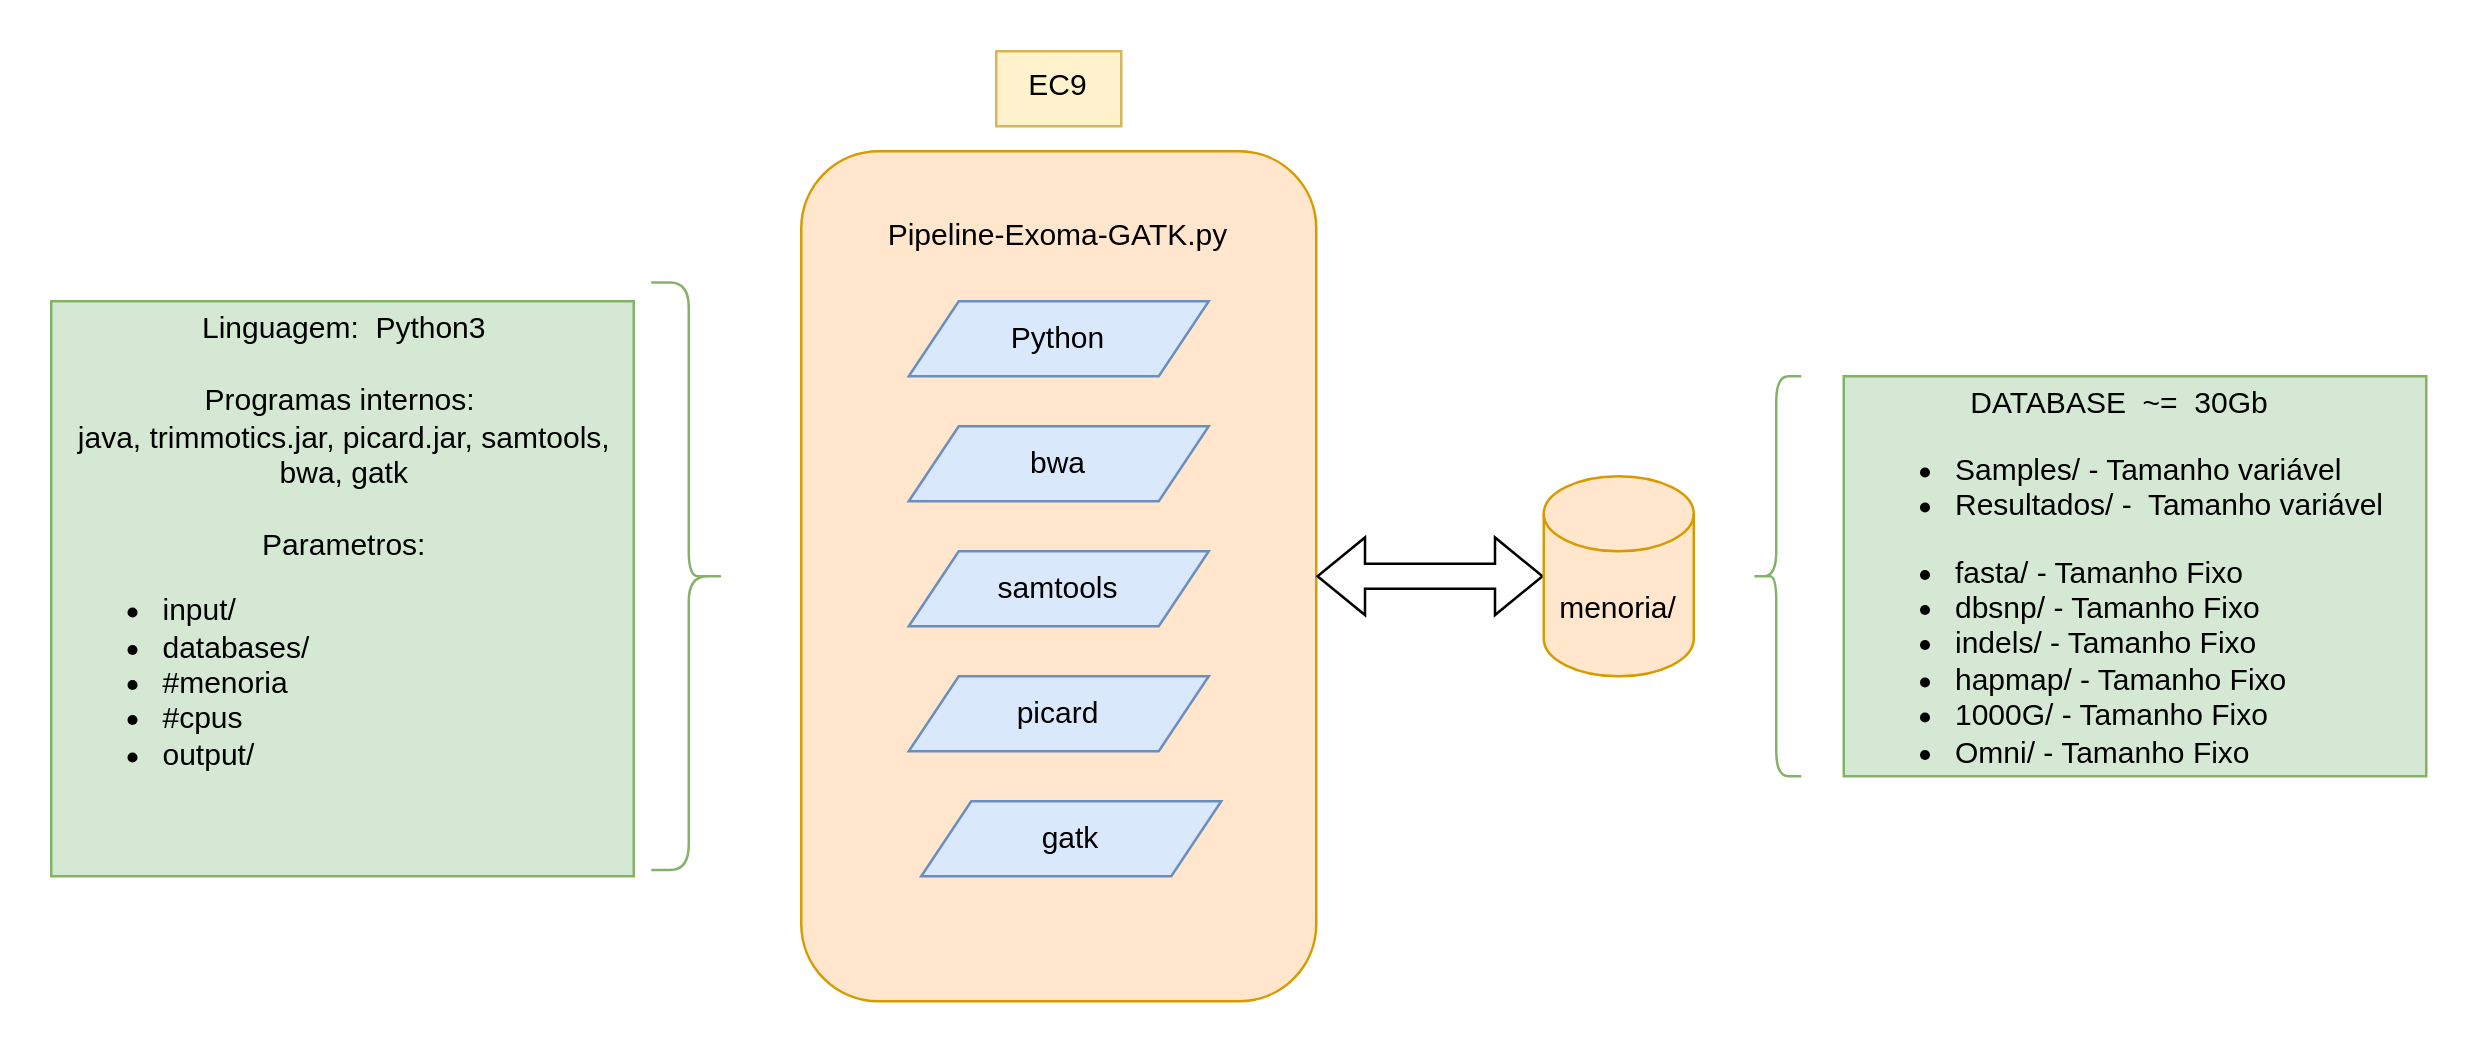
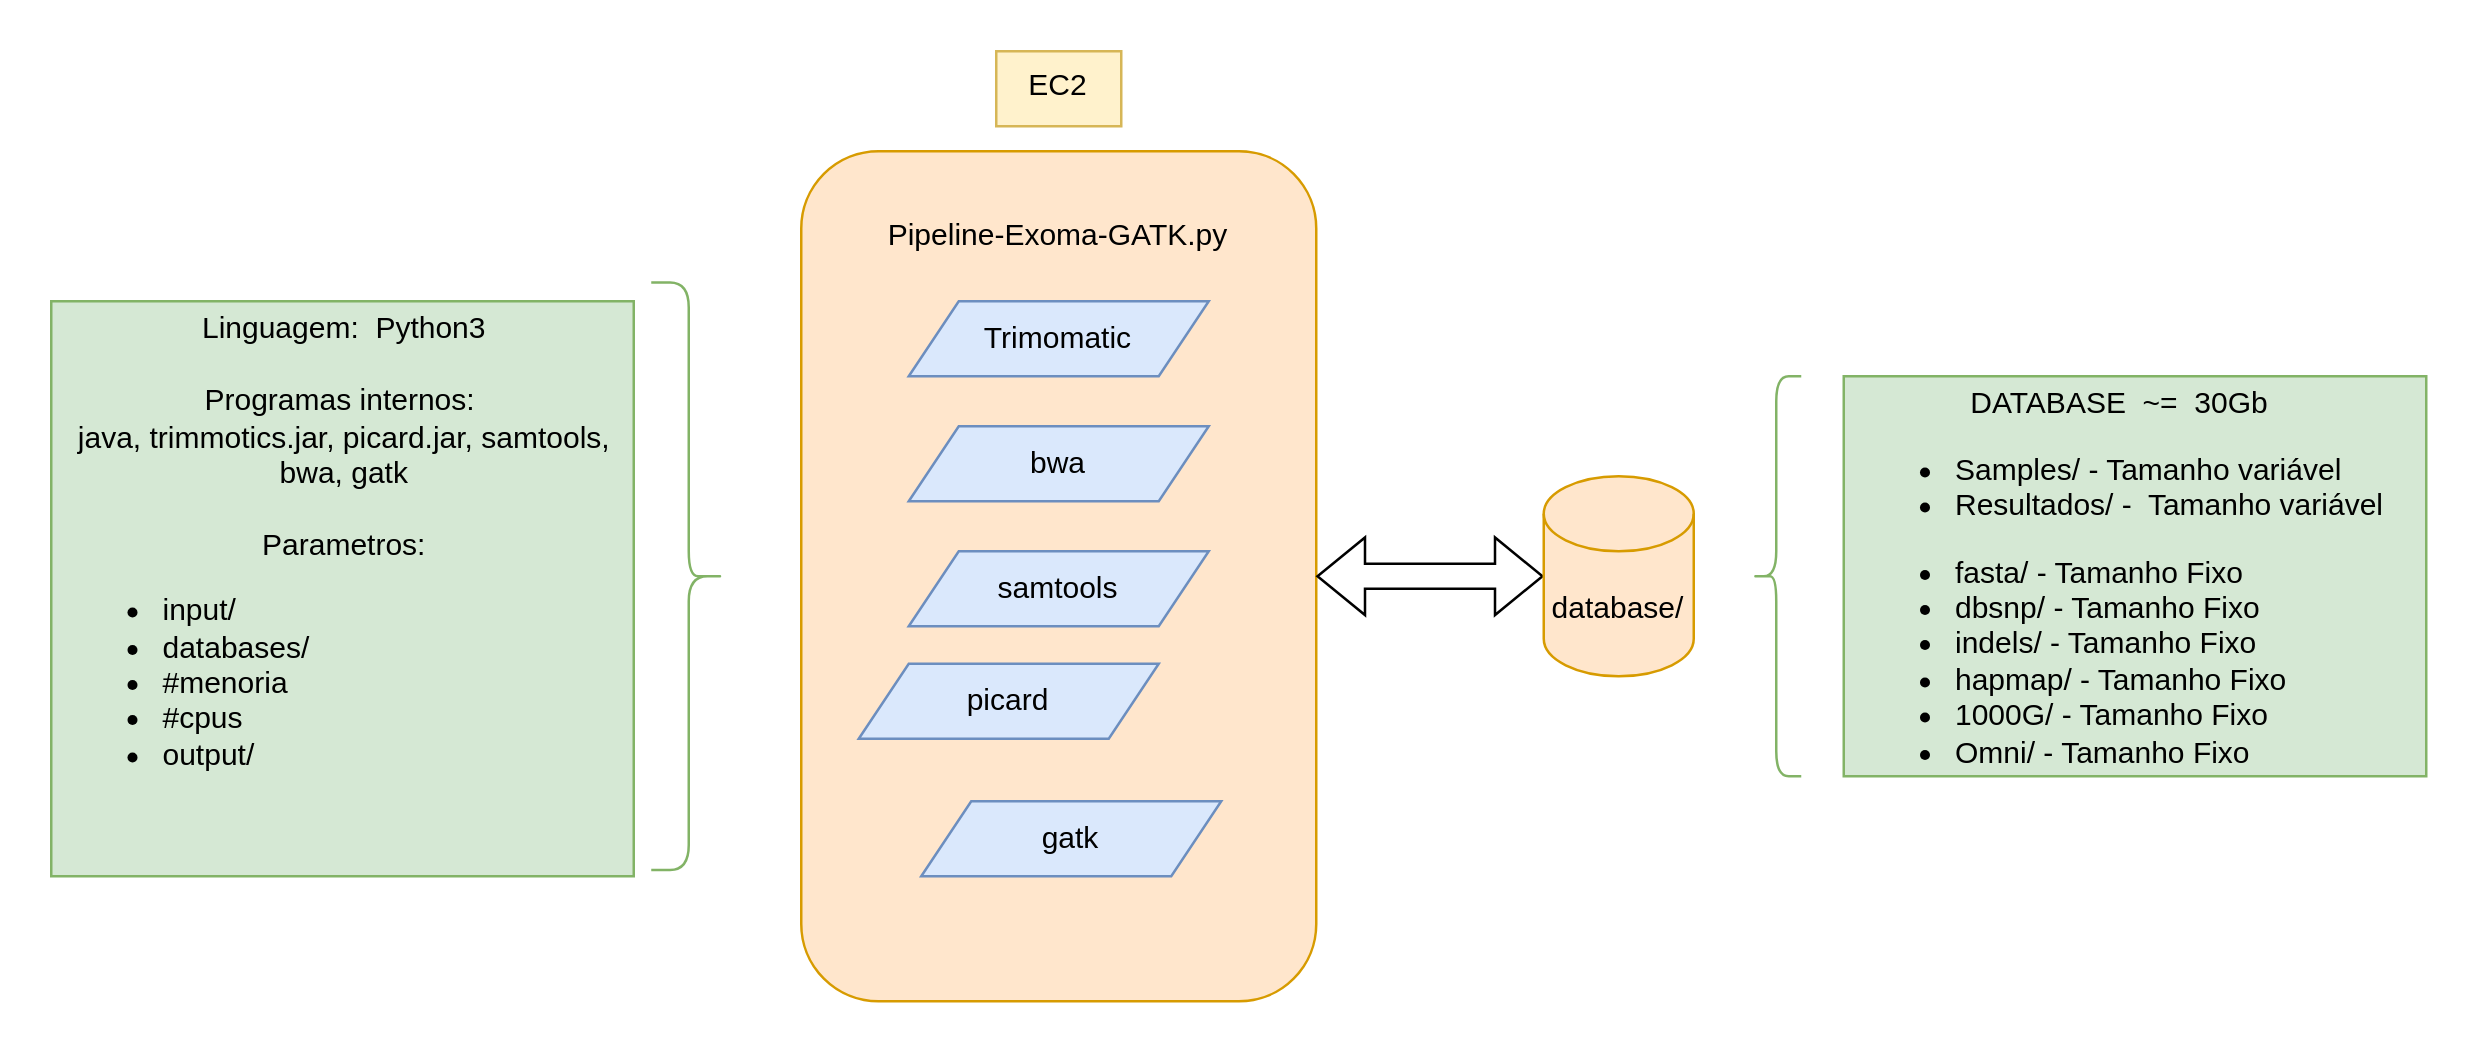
- <mxCell id="12" value="&lt;div&gt;&lt;span style=&quot;font-family: &amp;#34;helvetica&amp;#34;&quot;&gt;EC9&lt;/span&gt;&lt;/div&gt;" style="text;whiteSpace=wrap;html=1;fillColor=#fff2cc;strokeColor=#d6b656;align=center;" vertex="1" parent="1"><mxGeometry x="398" y="20" width="50" height="30" as="geometry" /></mxCell>
+ <mxCell id="12" value="&lt;div&gt;&lt;span style=&quot;font-family: &amp;#34;helvetica&amp;#34;&quot;&gt;EC2&lt;/span&gt;&lt;/div&gt;" style="text;whiteSpace=wrap;html=1;fillColor=#fff2cc;strokeColor=#d6b656;align=center;" vertex="1" parent="1"><mxGeometry x="398" y="20" width="50" height="30" as="geometry" /></mxCell>
- <mxCell id="5" value="Python" style="shape=parallelogram;perimeter=parallelogramPerimeter;whiteSpace=wrap;html=1;fixedSize=1;fillColor=#dae8fc;strokeColor=#6c8ebf;" vertex="1" parent="1"><mxGeometry x="363" y="120" width="120" height="30" as="geometry" /></mxCell>
+ <mxCell id="5" value="Trimomatic" style="shape=parallelogram;perimeter=parallelogramPerimeter;whiteSpace=wrap;html=1;fixedSize=1;fillColor=#dae8fc;strokeColor=#6c8ebf;" vertex="1" parent="1"><mxGeometry x="363" y="120" width="120" height="30" as="geometry" /></mxCell>
- <mxCell id="4" value="menoria/" style="shape=cylinder3;whiteSpace=wrap;html=1;boundedLbl=1;backgroundOutline=1;size=15;fillColor=#ffe6cc;strokeColor=#d79b00;" vertex="1" parent="1"><mxGeometry x="617" y="190" width="60" height="80" as="geometry" /></mxCell>
+ <mxCell id="4" value="database/" style="shape=cylinder3;whiteSpace=wrap;html=1;boundedLbl=1;backgroundOutline=1;size=15;fillColor=#ffe6cc;strokeColor=#d79b00;" vertex="1" parent="1"><mxGeometry x="617" y="190" width="60" height="80" as="geometry" /></mxCell>
- <mxCell id="10" value="picard" style="shape=parallelogram;perimeter=parallelogramPerimeter;whiteSpace=wrap;html=1;fixedSize=1;fillColor=#dae8fc;strokeColor=#6c8ebf;" vertex="1" parent="1"><mxGeometry x="363" y="270" width="120" height="30" as="geometry" /></mxCell>
+ <mxCell id="10" value="picard" style="shape=parallelogram;perimeter=parallelogramPerimeter;whiteSpace=wrap;html=1;fixedSize=1;fillColor=#dae8fc;strokeColor=#6c8ebf;" vertex="1" parent="1"><mxGeometry x="343" y="265" width="120" height="30" as="geometry" /></mxCell>
